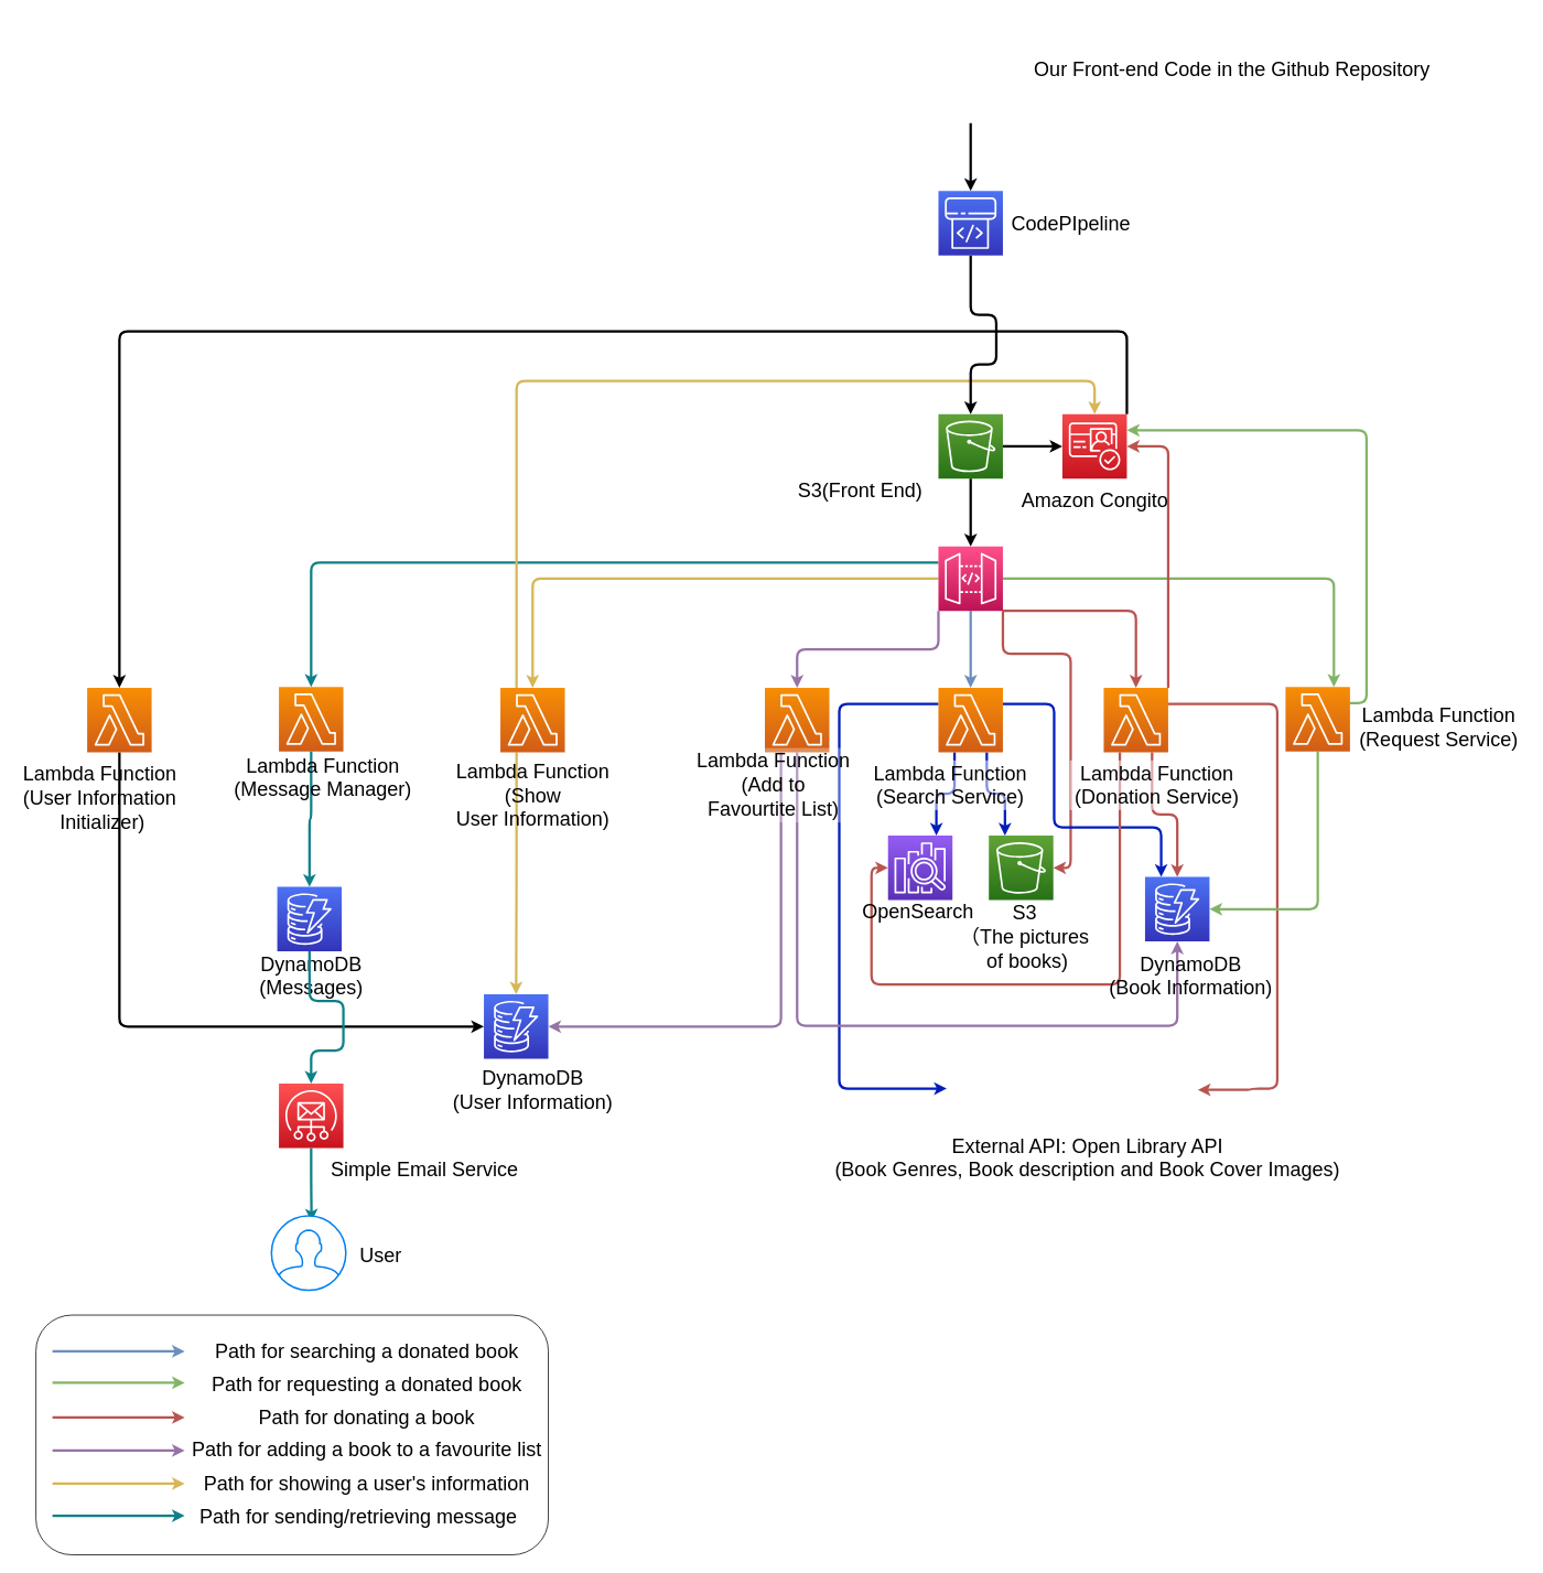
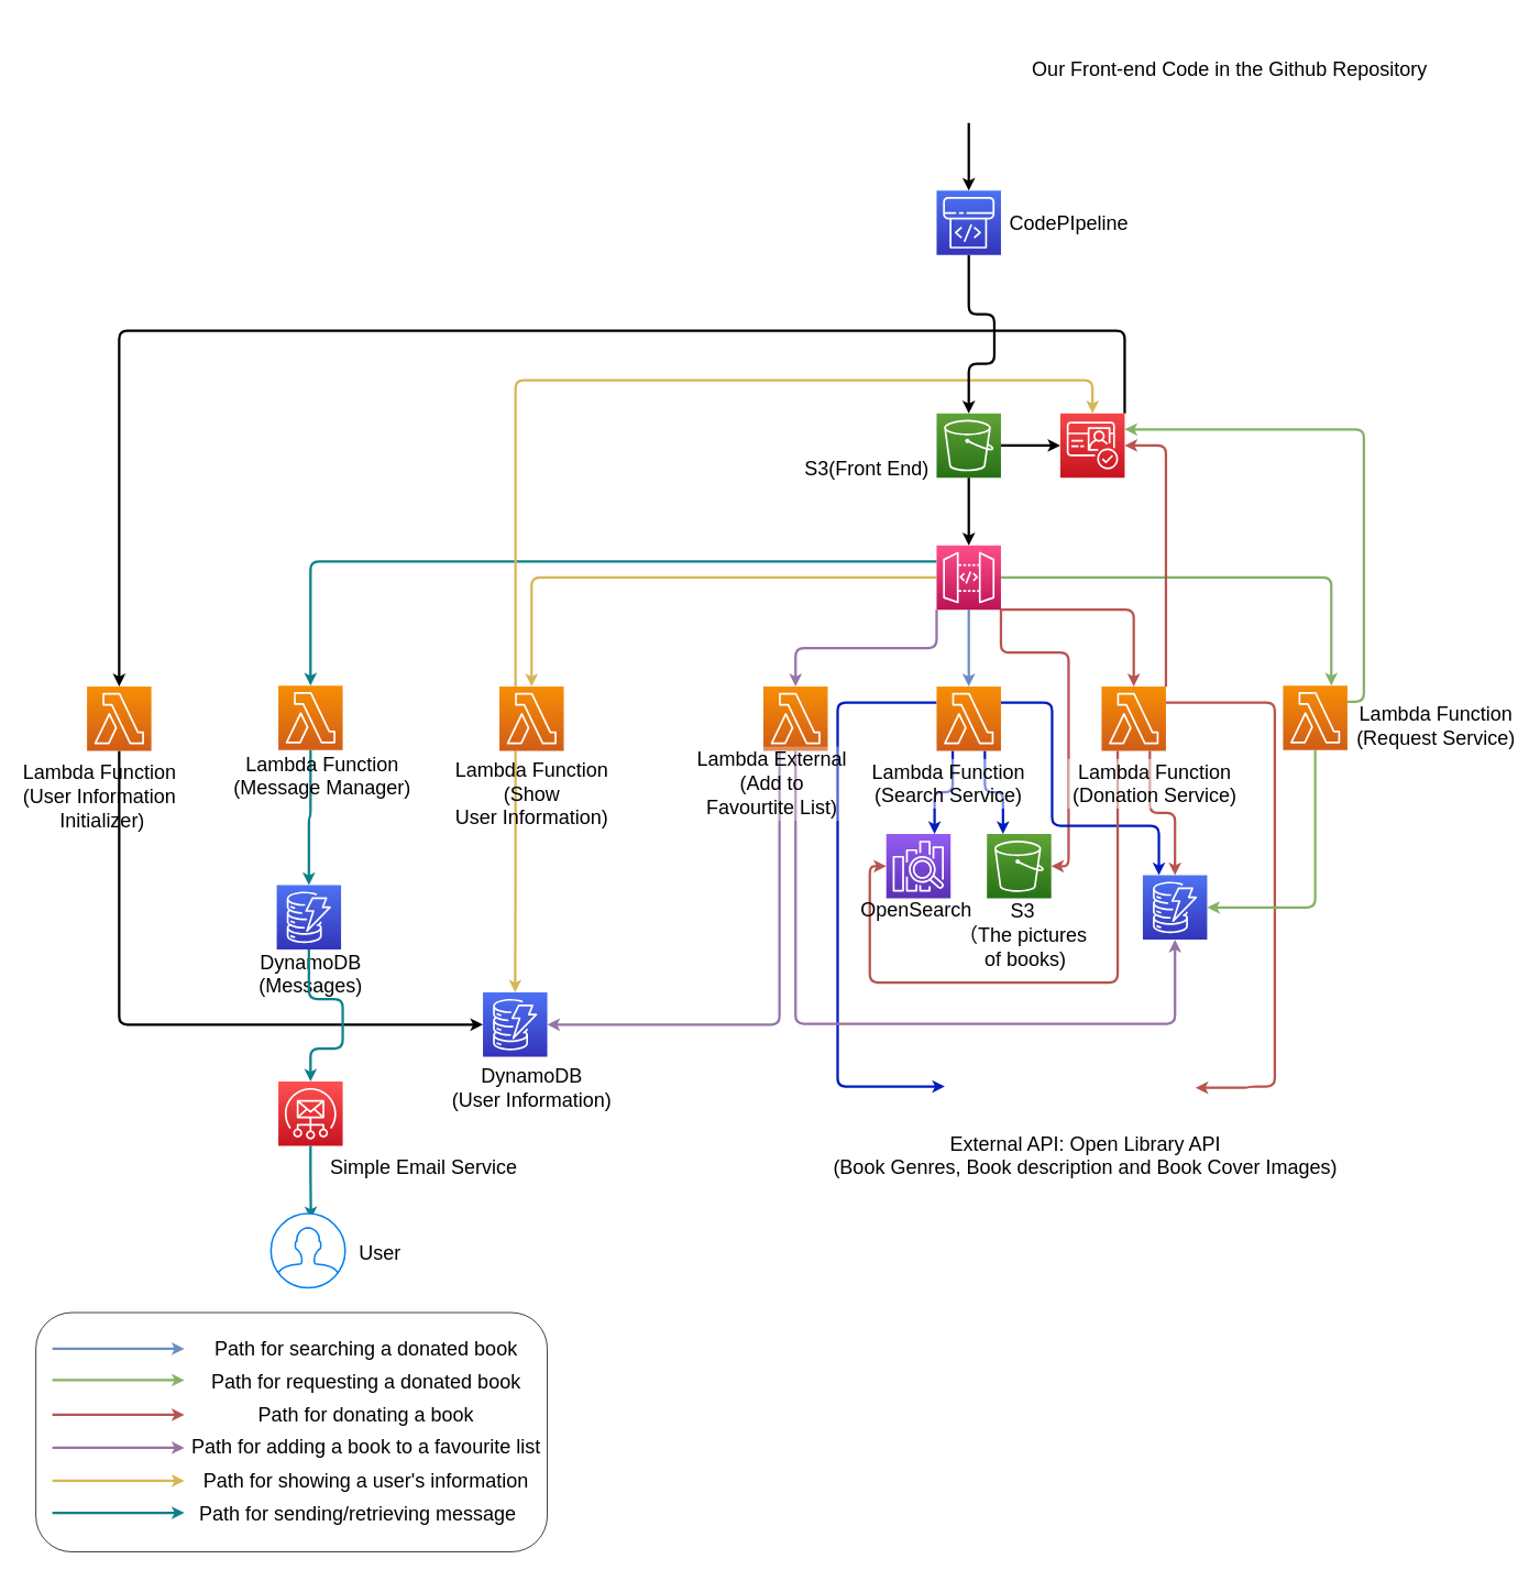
- <mxCell id="38" value="&lt;font style=&quot;font-size: 24px&quot;&gt;S3(Front End)&lt;/font&gt;" style="text;html=1;align=center;verticalAlign=middle;resizable=0;points=[];autosize=1;strokeColor=none;fillColor=none;" parent="1" vertex="1"><mxGeometry x="955" y="583" width="170" height="20" as="geometry" /></mxCell>
+ <mxCell id="38" value="&lt;font style=&quot;font-size: 24px&quot;&gt;S3(Front End)&lt;/font&gt;" style="text;html=1;align=center;verticalAlign=middle;resizable=0;points=[];autosize=1;strokeColor=none;fillColor=none;" parent="1" vertex="1"><mxGeometry x="965" y="558" width="170" height="20" as="geometry" /></mxCell>
- <mxCell id="47" value="Amazon Congito" style="text;html=1;align=center;verticalAlign=middle;resizable=0;points=[];autosize=1;strokeColor=none;fillColor=none;fontSize=24;" parent="1" vertex="1"><mxGeometry x="1229" y="590" width="190" height="30" as="geometry" /></mxCell>
- <mxCell id="40" value="Lambda Function&lt;br&gt;(Add to &lt;br&gt;Favourtite List)" style="text;html=1;align=center;verticalAlign=middle;resizable=0;points=[];autosize=1;strokeColor=none;fillColor=default;fontSize=24;opacity=30;" parent="1" vertex="1"><mxGeometry x="835" y="904" width="200" height="90" as="geometry" /></mxCell>
+ <mxCell id="40" value="Lambda External&lt;br&gt;(Add to &lt;br&gt;Favourtite List)" style="text;html=1;align=center;verticalAlign=middle;resizable=0;points=[];autosize=1;strokeColor=none;fillColor=default;fontSize=24;opacity=30;" parent="1" vertex="1"><mxGeometry x="835" y="904" width="200" height="90" as="geometry" /></mxCell>
- <mxCell id="44" value="DynamoDB&lt;br&gt;(Book Information)" style="text;html=1;align=center;verticalAlign=middle;resizable=0;points=[];autosize=1;strokeColor=none;fillColor=none;fontSize=24;" parent="1" vertex="1"><mxGeometry x="1335" y="1150" width="210" height="60" as="geometry" /></mxCell>
